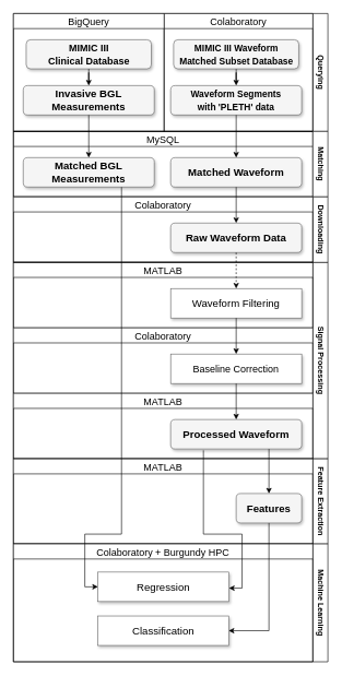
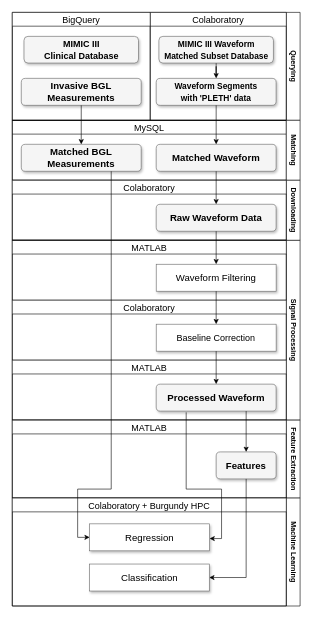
- <mxCell id="11" style="edgeStyle=orthogonalEdgeStyle;rounded=0;orthogonalLoop=1;jettySize=auto;html=1;entryX=0.5;entryY=0;entryDx=0;entryDy=0;fontSize=15;" parent="8" source="10" target="9" edge="1"><mxGeometry relative="1" as="geometry" /></mxCell>
- <mxCell id="30" style="edgeStyle=orthogonalEdgeStyle;rounded=0;orthogonalLoop=1;jettySize=auto;html=1;entryX=0.5;entryY=0;entryDx=0;entryDy=0;fontSize=8;dashed=1;" parent="1" source="28" target="14" edge="1"><mxGeometry relative="1" as="geometry" /></mxCell>
+ <mxCell id="30" style="edgeStyle=orthogonalEdgeStyle;rounded=0;orthogonalLoop=1;jettySize=auto;html=1;entryX=0.5;entryY=0;entryDx=0;entryDy=0;fontSize=8;" parent="1" source="28" target="14" edge="1"><mxGeometry relative="1" as="geometry" /></mxCell>
